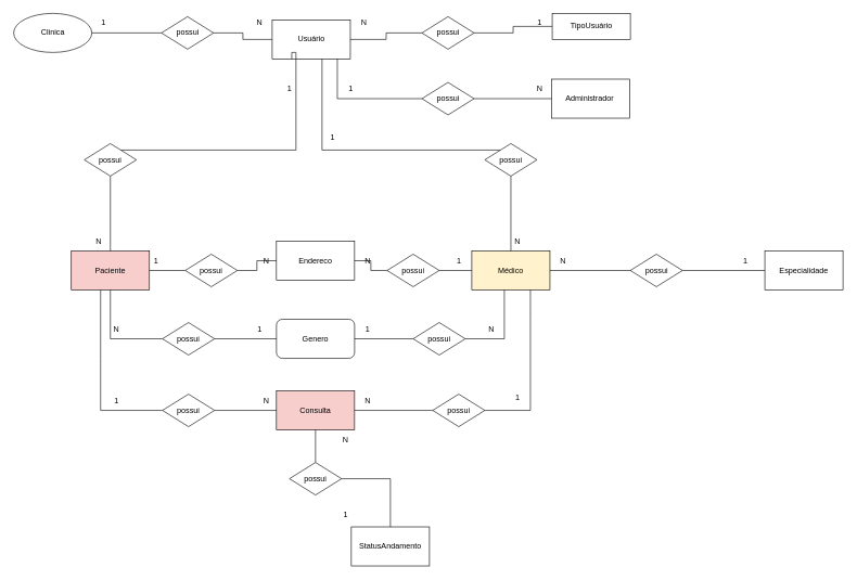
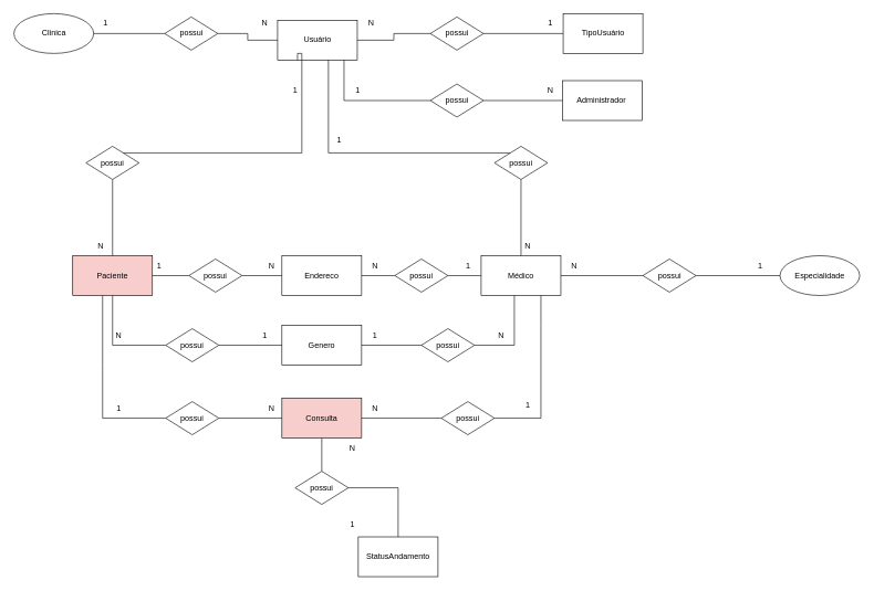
- <mxCell id="10" value="TipoUsuário" style="rounded=0;whiteSpace=wrap;html=1;" parent="1" vertex="1"><mxGeometry x="847.5" y="20" width="120" height="40" as="geometry" /></mxCell>
+ <mxCell id="10" value="TipoUsuário" style="rounded=0;whiteSpace=wrap;html=1;" parent="1" vertex="1"><mxGeometry x="847.5" y="20" width="120" height="60" as="geometry" /></mxCell>
- <mxCell id="18" value="Endereco" style="rounded=0;whiteSpace=wrap;html=1;" parent="1" vertex="1"><mxGeometry x="424" y="370" width="120" height="60" as="geometry" /></mxCell>
+ <mxCell id="18" value="Endereco" style="rounded=0;whiteSpace=wrap;html=1;" parent="1" vertex="1"><mxGeometry x="424" y="385" width="120" height="60" as="geometry" /></mxCell>
- <mxCell id="11" value="Médico" style="rounded=0;whiteSpace=wrap;html=1;fillColor=#fff2cc;" parent="1" vertex="1"><mxGeometry x="724" y="385" width="120" height="60" as="geometry" /></mxCell>
+ <mxCell id="11" value="Médico" style="rounded=0;whiteSpace=wrap;html=1;" parent="1" vertex="1"><mxGeometry x="724" y="385" width="120" height="60" as="geometry" /></mxCell>
- <mxCell id="12" value="Especialidade" style="rounded=0;whiteSpace=wrap;html=1;" parent="1" vertex="1"><mxGeometry x="1174" y="385" width="120" height="60" as="geometry" /></mxCell>
+ <mxCell id="12" value="Especialidade" style="ellipse;whiteSpace=wrap;html=1;" parent="1" vertex="1"><mxGeometry x="1174" y="385" width="120" height="60" as="geometry" /></mxCell>
- <mxCell id="19" value="Genero" style="whiteSpace=wrap;html=1;rounded=1;" parent="1" vertex="1"><mxGeometry x="424" y="490" width="120" height="60" as="geometry" /></mxCell>
+ <mxCell id="19" value="Genero" style="rounded=0;whiteSpace=wrap;html=1;" parent="1" vertex="1"><mxGeometry x="424" y="490" width="120" height="60" as="geometry" /></mxCell>
